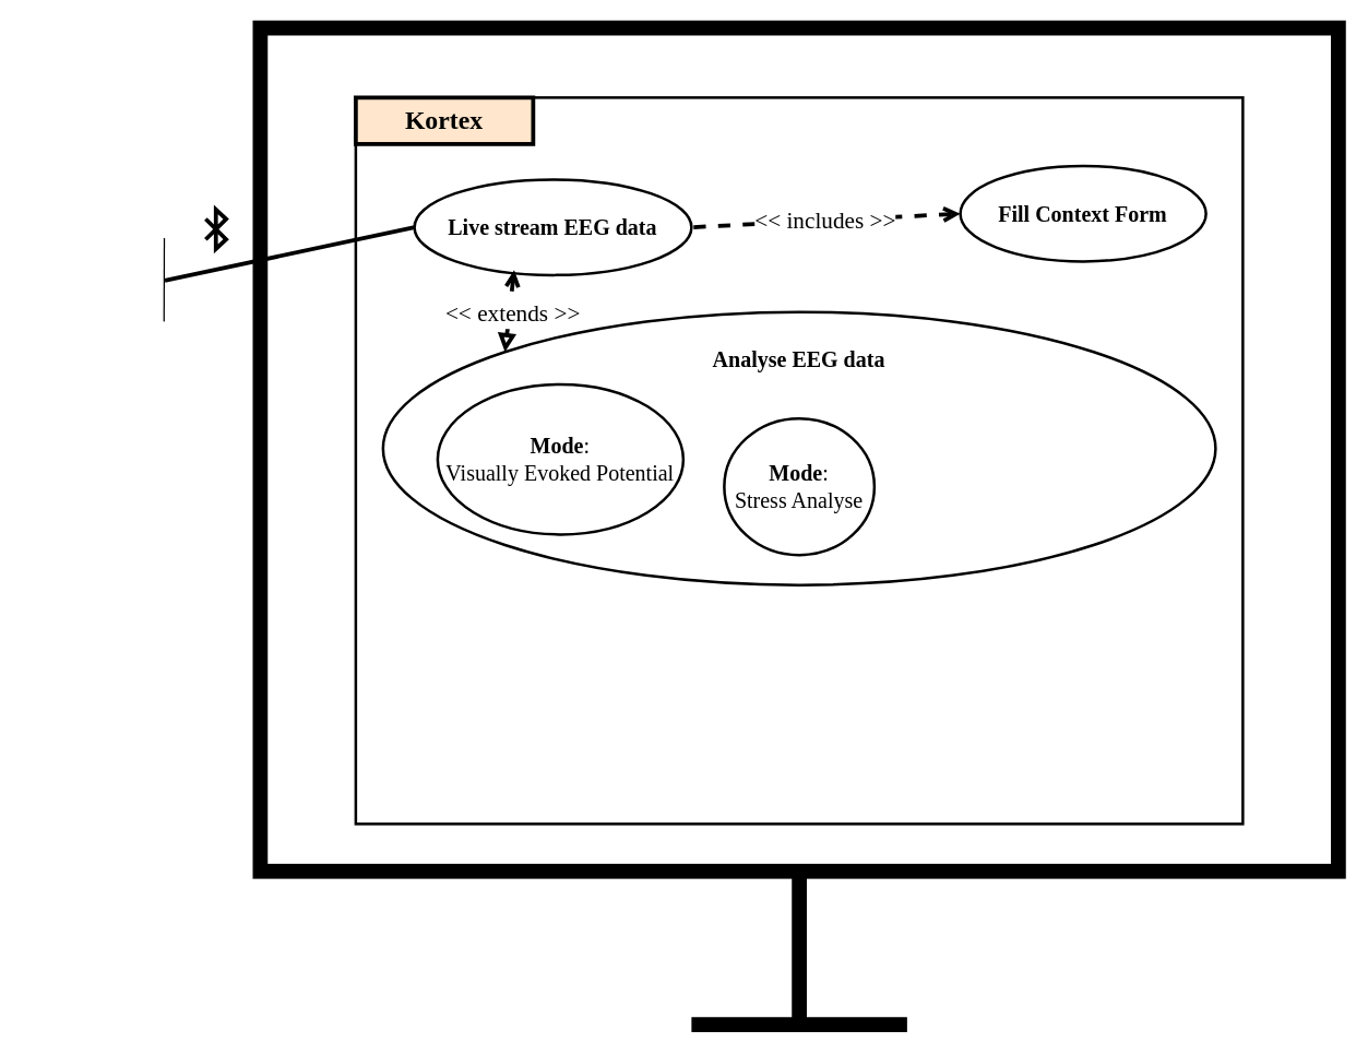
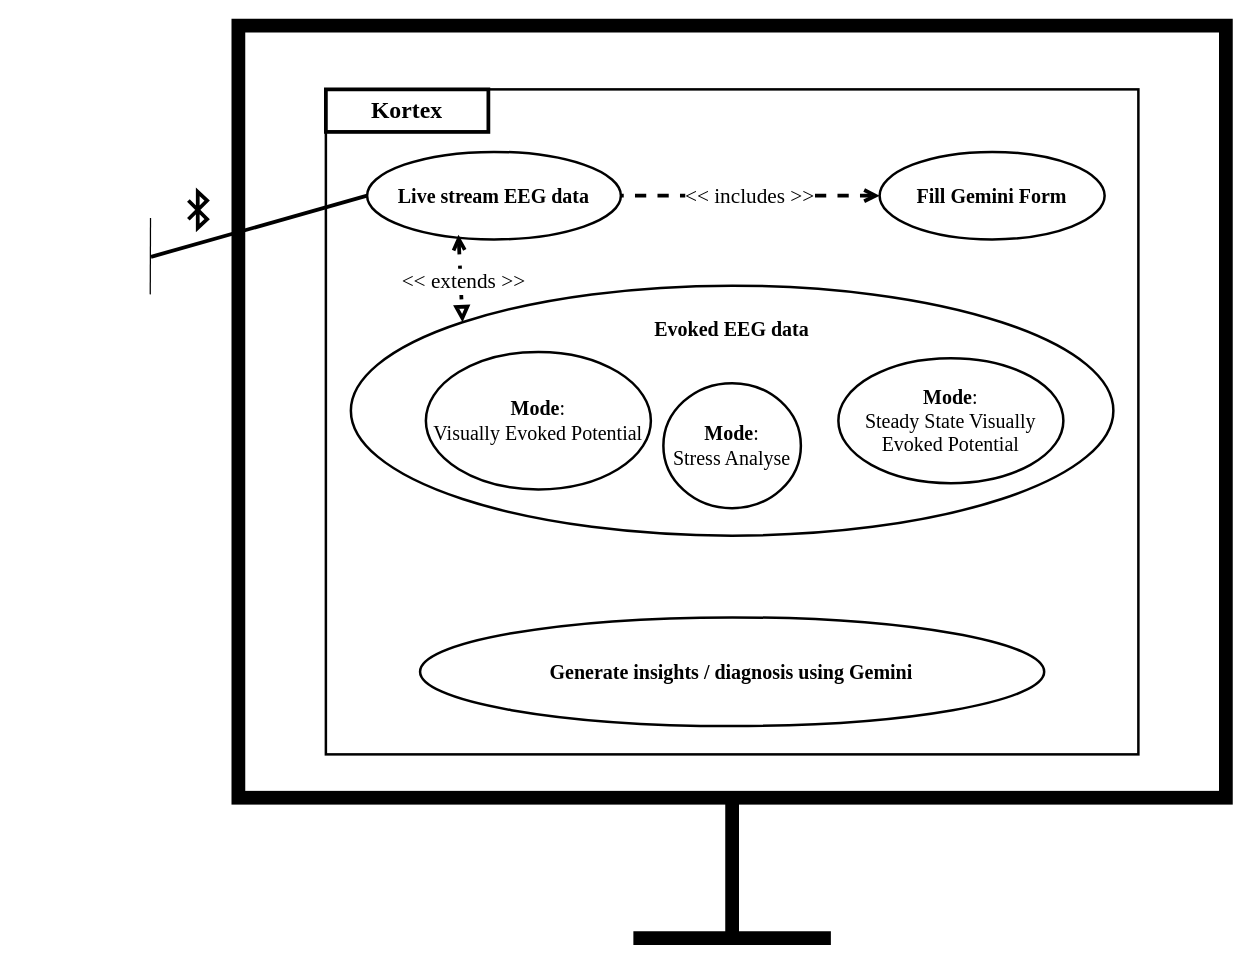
- <mxCell id="14" value="&lt;font style=&quot;font-size: 19px;&quot;&gt;&lt;b style=&quot;font-size: 19px;&quot;&gt;Kortex&lt;/b&gt;&lt;/font&gt;" style="rounded=0;whiteSpace=wrap;html=1;fontSize=19;fontFamily=Verdana;strokeWidth=3;container=0;fillColor=#ffe6cc;" vertex="1" parent="1"><mxGeometry x="260" y="71" width="130" height="34.03" as="geometry" /></mxCell>
+ <mxCell id="14" value="&lt;font style=&quot;font-size: 19px;&quot;&gt;&lt;b style=&quot;font-size: 19px;&quot;&gt;Kortex&lt;/b&gt;&lt;/font&gt;" style="rounded=0;whiteSpace=wrap;html=1;fontSize=19;fontFamily=Verdana;strokeWidth=3;container=0;" vertex="1" parent="1"><mxGeometry x="260" y="71" width="130" height="34.03" as="geometry" /></mxCell>
- <mxCell id="17" value="&lt;b style=&quot;font-size: 16px;&quot;&gt;Fill Context Form&lt;/b&gt;" style="ellipse;whiteSpace=wrap;html=1;fontSize=16;fontFamily=Verdana;strokeWidth=2;" vertex="1" parent="1"><mxGeometry x="703" y="121" width="180" height="70" as="geometry" /></mxCell>
+ <mxCell id="17" value="&lt;b style=&quot;font-size: 16px;&quot;&gt;Fill Gemini Form&lt;/b&gt;" style="ellipse;whiteSpace=wrap;html=1;fontSize=16;fontFamily=Verdana;strokeWidth=2;" vertex="1" parent="1"><mxGeometry x="703" y="121" width="180" height="70" as="geometry" /></mxCell>
- <mxCell id="4" value="&lt;b style=&quot;font-size: 16px;&quot;&gt;Live stream EEG data&lt;/b&gt;" style="ellipse;whiteSpace=wrap;html=1;fontSize=16;fontFamily=Verdana;strokeWidth=2;" vertex="1" parent="1"><mxGeometry x="303" y="131" width="203" height="70" as="geometry" /></mxCell>
+ <mxCell id="4" value="&lt;b style=&quot;font-size: 16px;&quot;&gt;Live stream EEG data&lt;/b&gt;" style="ellipse;whiteSpace=wrap;html=1;fontSize=16;fontFamily=Verdana;strokeWidth=2;" vertex="1" parent="1"><mxGeometry x="293" y="121" width="203" height="70" as="geometry" /></mxCell>
- <mxCell id="5" value="&lt;div style=&quot;font-size: 16px;&quot;&gt;&lt;b style=&quot;font-size: 16px;&quot;&gt;&lt;br style=&quot;font-size: 16px;&quot;&gt;&lt;/b&gt;&lt;/div&gt;&lt;b style=&quot;font-size: 16px;&quot;&gt;Analyse EEG data&lt;/b&gt;" style="ellipse;whiteSpace=wrap;html=1;fontSize=16;fontFamily=Verdana;verticalAlign=top;strokeWidth=2;" vertex="1" parent="1"><mxGeometry x="280" y="228" width="610" height="200" as="geometry" /></mxCell>
+ <mxCell id="5" value="&lt;div style=&quot;font-size: 16px;&quot;&gt;&lt;b style=&quot;font-size: 16px;&quot;&gt;&lt;br style=&quot;font-size: 16px;&quot;&gt;&lt;/b&gt;&lt;/div&gt;&lt;b style=&quot;font-size: 16px;&quot;&gt;Evoked EEG data&lt;/b&gt;" style="ellipse;whiteSpace=wrap;html=1;fontSize=16;fontFamily=Verdana;verticalAlign=top;strokeWidth=2;" vertex="1" parent="1"><mxGeometry x="280" y="228" width="610" height="200" as="geometry" /></mxCell>
- <mxCell id="6" value="&lt;b style=&quot;font-size: 16px;&quot;&gt;Mode&lt;/b&gt;:&lt;div style=&quot;font-size: 16px;&quot;&gt;Visually Evoked Potential&lt;/div&gt;" style="ellipse;whiteSpace=wrap;html=1;fontSize=16;fontFamily=Verdana;strokeWidth=2;" vertex="1" parent="1"><mxGeometry x="320" y="281" width="180" height="110" as="geometry" /></mxCell>
+ <mxCell id="6" value="&lt;b style=&quot;font-size: 16px;&quot;&gt;Mode&lt;/b&gt;:&lt;div style=&quot;font-size: 16px;&quot;&gt;Visually Evoked Potential&lt;/div&gt;" style="ellipse;whiteSpace=wrap;html=1;fontSize=16;fontFamily=Verdana;strokeWidth=2;" vertex="1" parent="1"><mxGeometry x="340" y="281" width="180" height="110" as="geometry" /></mxCell>
+ <mxCell id="8" value="&lt;b style=&quot;font-size: 16px;&quot;&gt;Mode&lt;/b&gt;:&lt;div style=&quot;font-size: 16px;&quot;&gt;Steady State Visually Evoked Potential&lt;/div&gt;" style="ellipse;whiteSpace=wrap;html=1;fontSize=16;fontFamily=Verdana;strokeWidth=2;" vertex="1" parent="1"><mxGeometry x="670" y="286" width="180" height="100" as="geometry" /></mxCell>
+ <mxCell id="15" value="&lt;b style=&quot;font-size: 16px;&quot;&gt;Generate insights / diagnosis using Gemini&lt;/b&gt;" style="ellipse;whiteSpace=wrap;html=1;fontSize=16;fontFamily=Verdana;strokeWidth=2;" vertex="1" parent="1"><mxGeometry x="335.36" y="493.41" width="499.29" height="86.95" as="geometry" /></mxCell>
